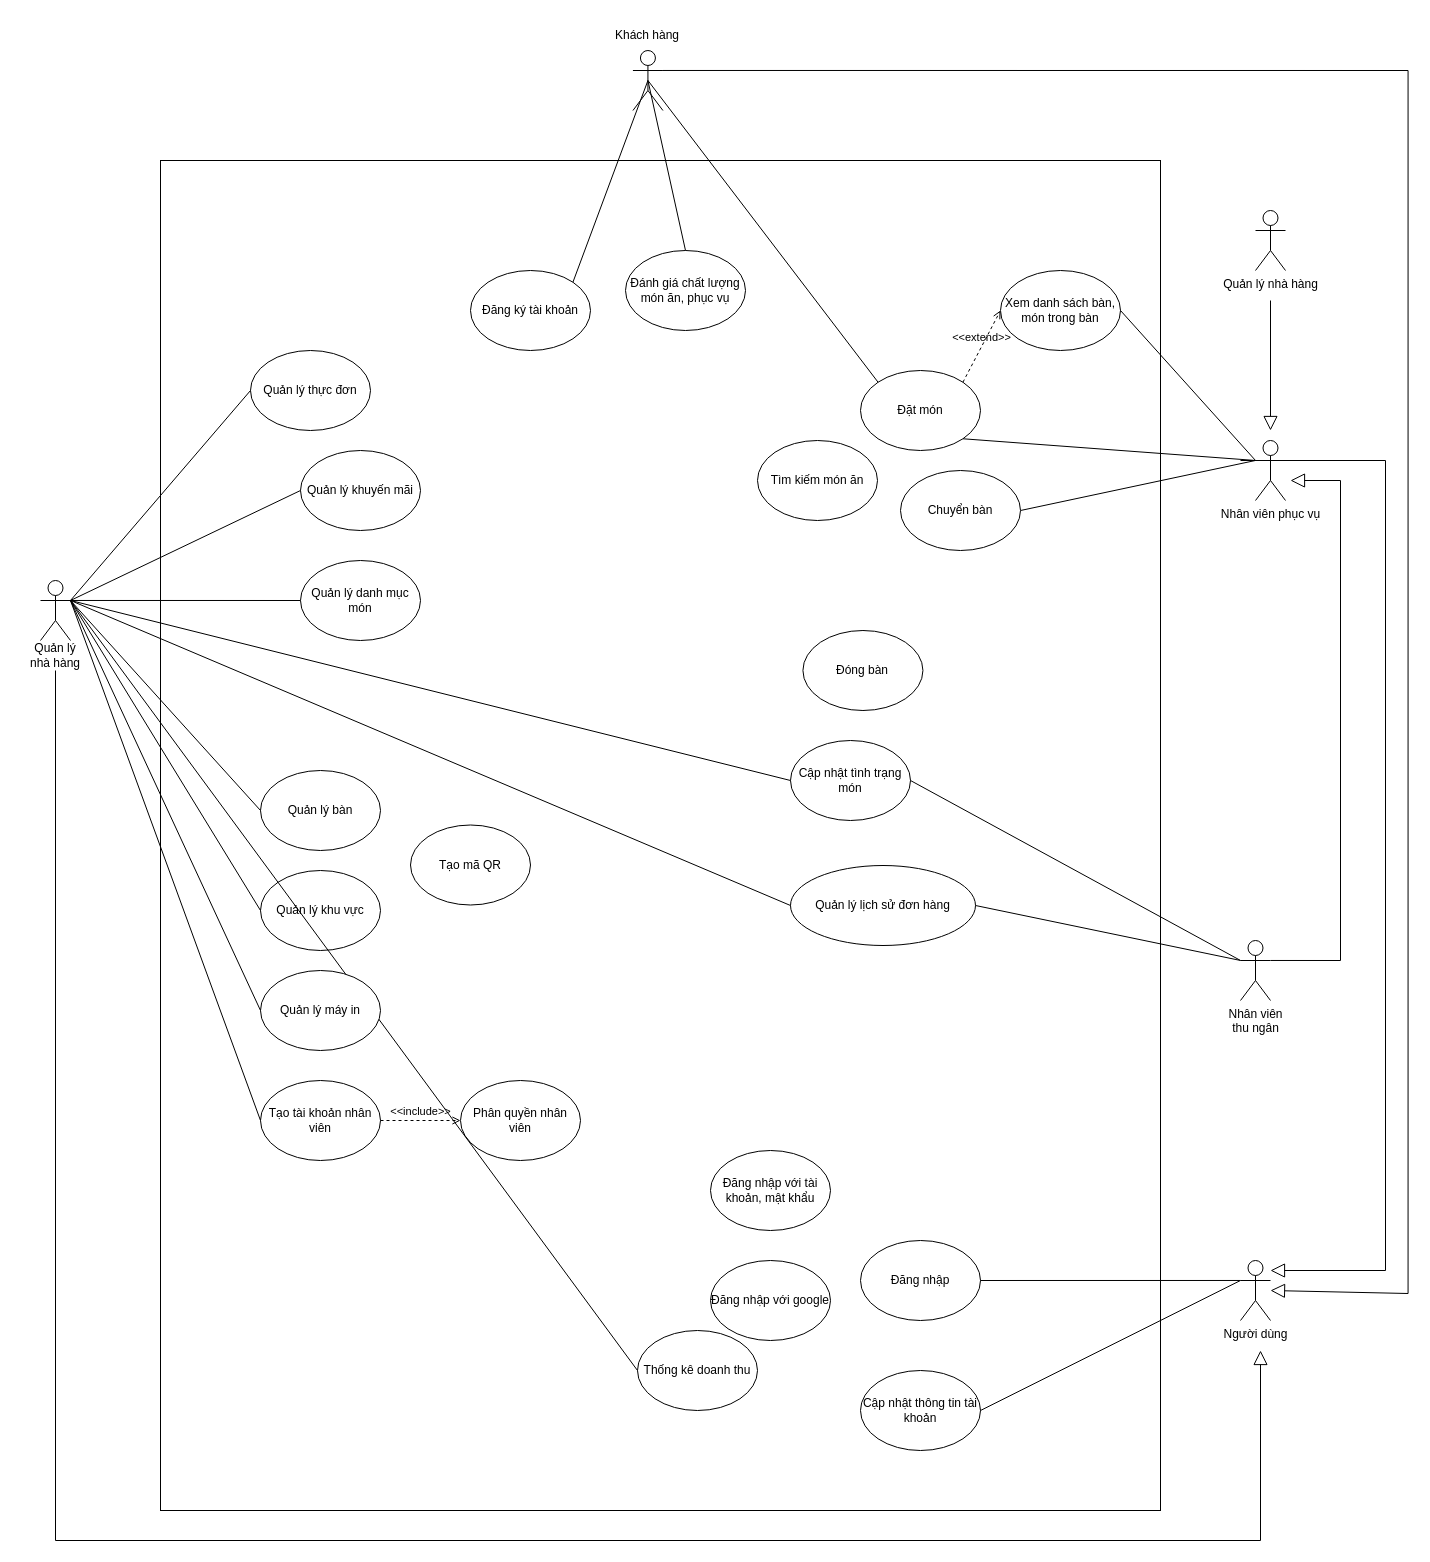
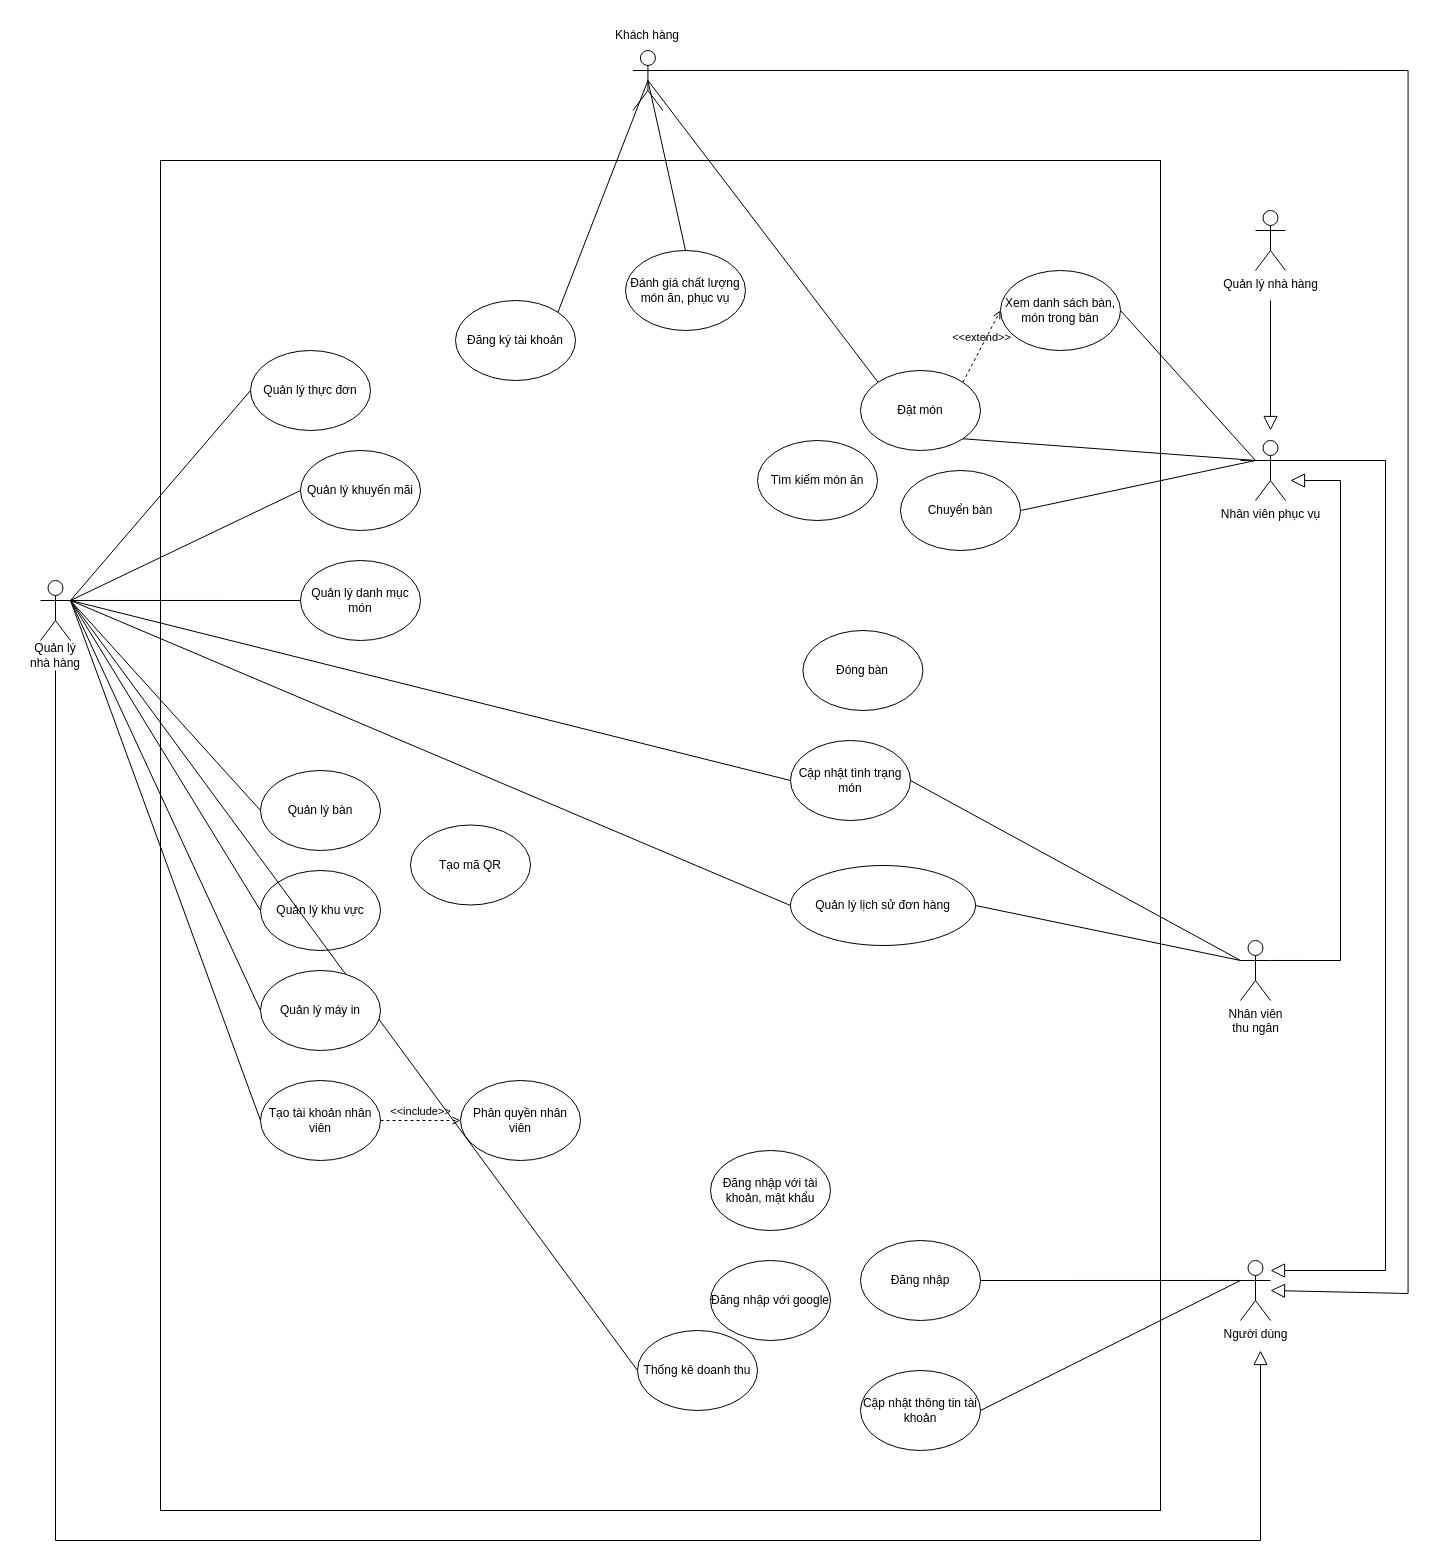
- <mxCell id="23" value="Đăng ký tài khoản" style="ellipse;whiteSpace=wrap;html=1;" parent="1" vertex="1"><mxGeometry x="470" y="270" width="120" height="80" as="geometry" /></mxCell>
+ <mxCell id="23" value="Đăng ký tài khoản" style="ellipse;whiteSpace=wrap;html=1;" parent="1" vertex="1"><mxGeometry x="455" y="300" width="120" height="80" as="geometry" /></mxCell>
